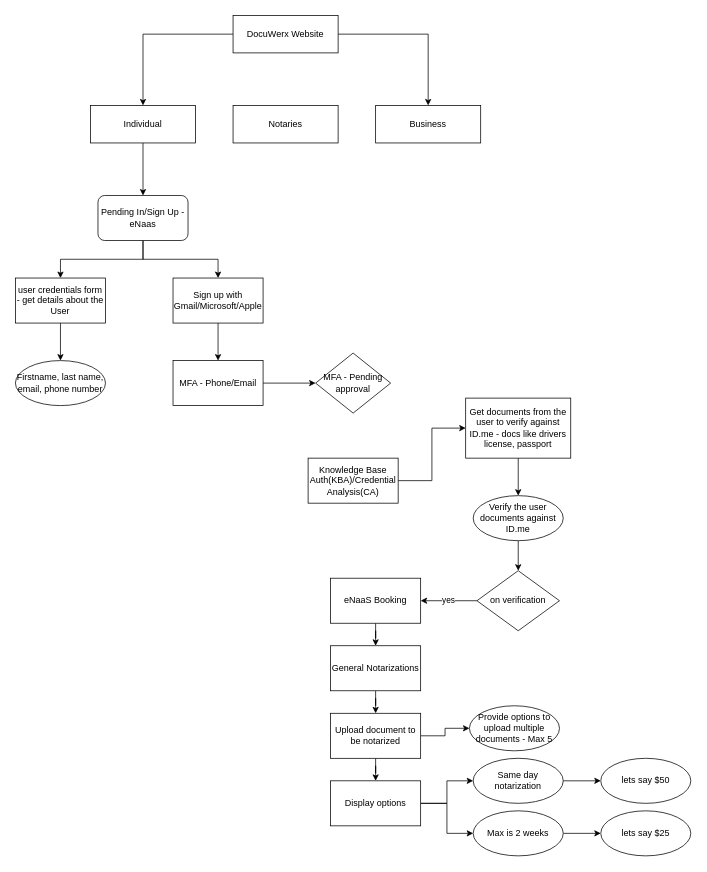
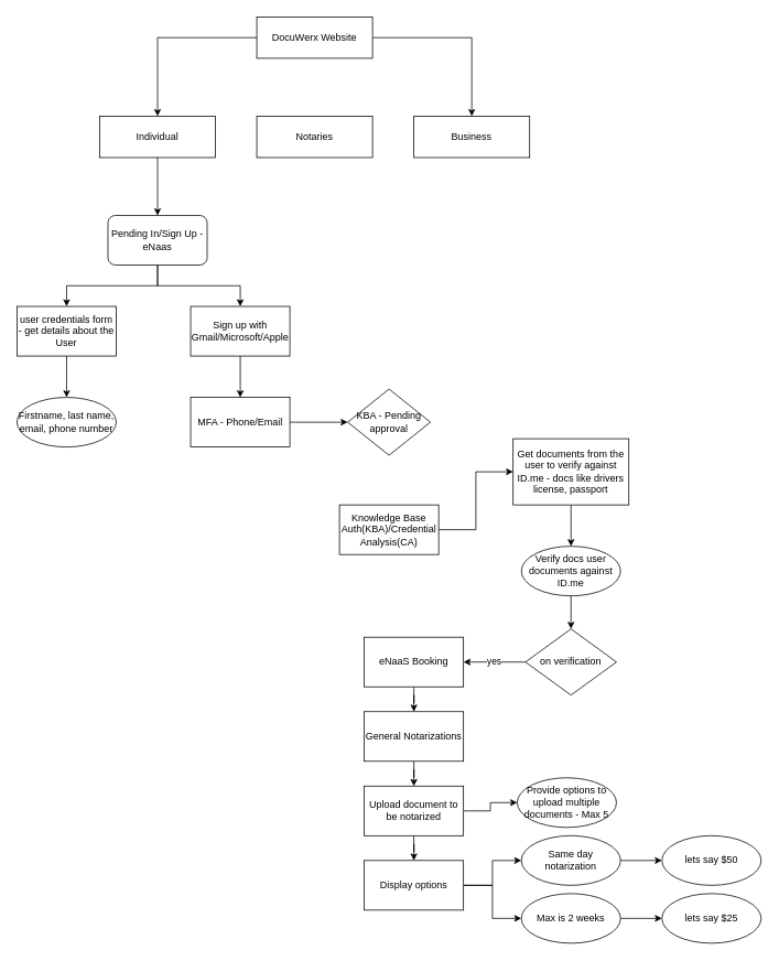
- <mxCell id="19" value="MFA - Pending approval" style="rhombus;whiteSpace=wrap;html=1;rounded=0;" vertex="1" parent="1"><mxGeometry x="420" y="470" width="100" height="80" as="geometry" /></mxCell>
+ <mxCell id="19" value="KBA - Pending approval" style="rhombus;whiteSpace=wrap;html=1;rounded=0;" vertex="1" parent="1"><mxGeometry x="420" y="470" width="100" height="80" as="geometry" /></mxCell>
- <mxCell id="25" value="Verify the user documents against ID.me" style="ellipse;whiteSpace=wrap;html=1;rounded=0;" vertex="1" parent="1"><mxGeometry x="630" y="660" width="120" height="60" as="geometry" /></mxCell>
+ <mxCell id="25" value="Verify docs user documents against ID.me" style="ellipse;whiteSpace=wrap;html=1;rounded=0;" vertex="1" parent="1"><mxGeometry x="630" y="660" width="120" height="60" as="geometry" /></mxCell>
